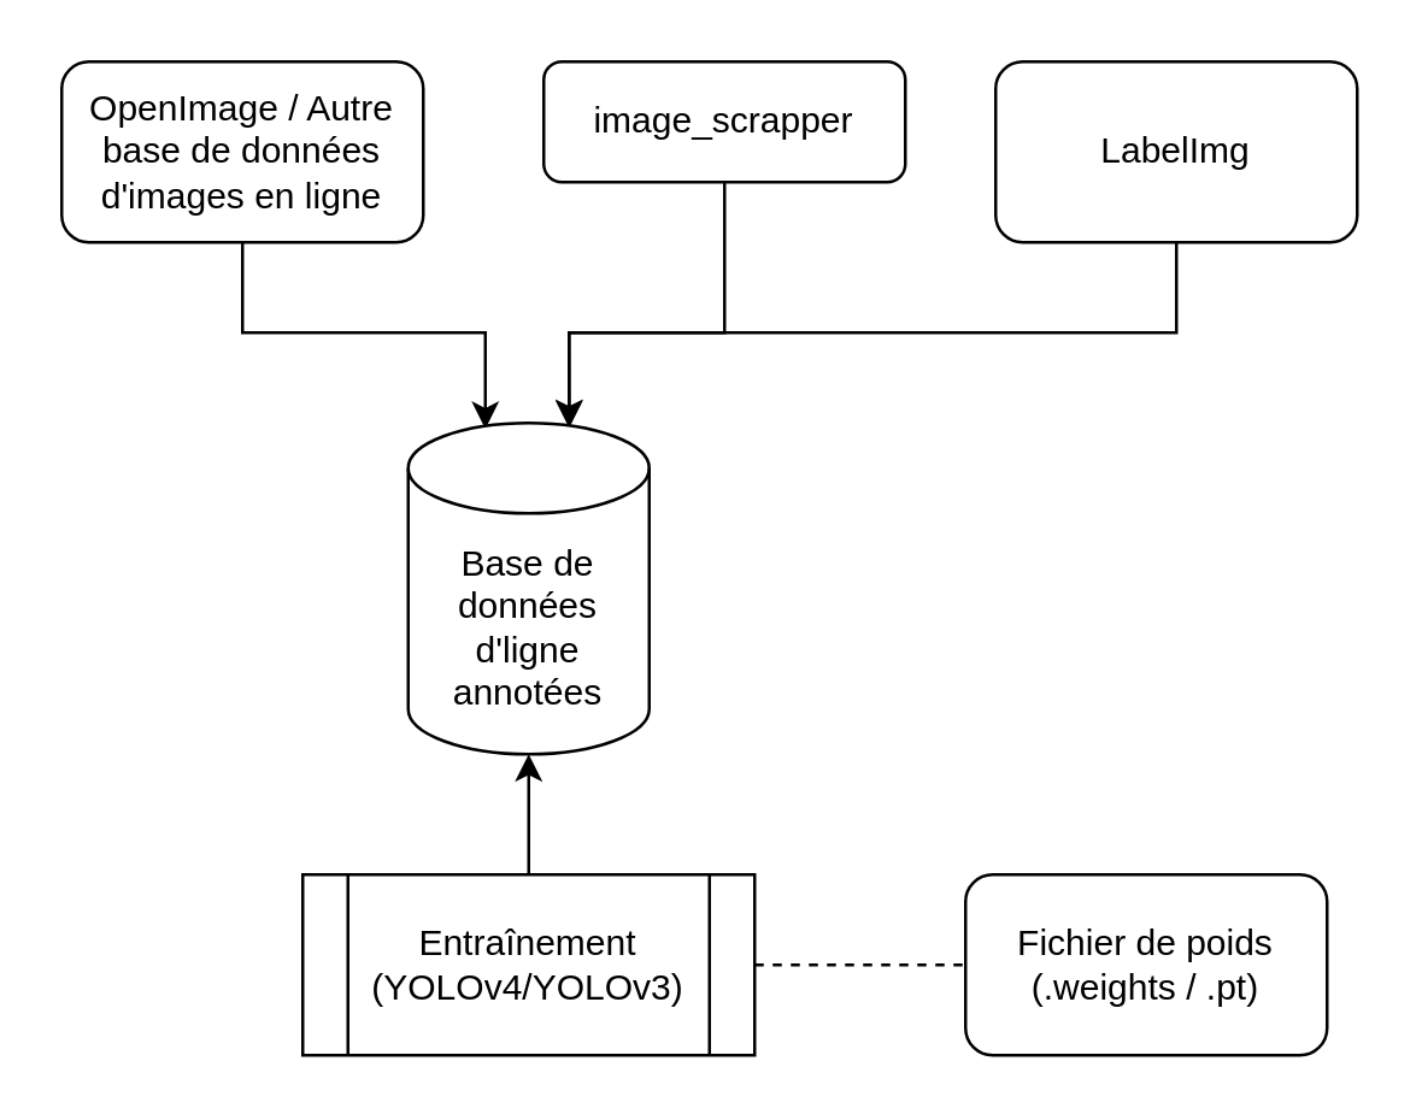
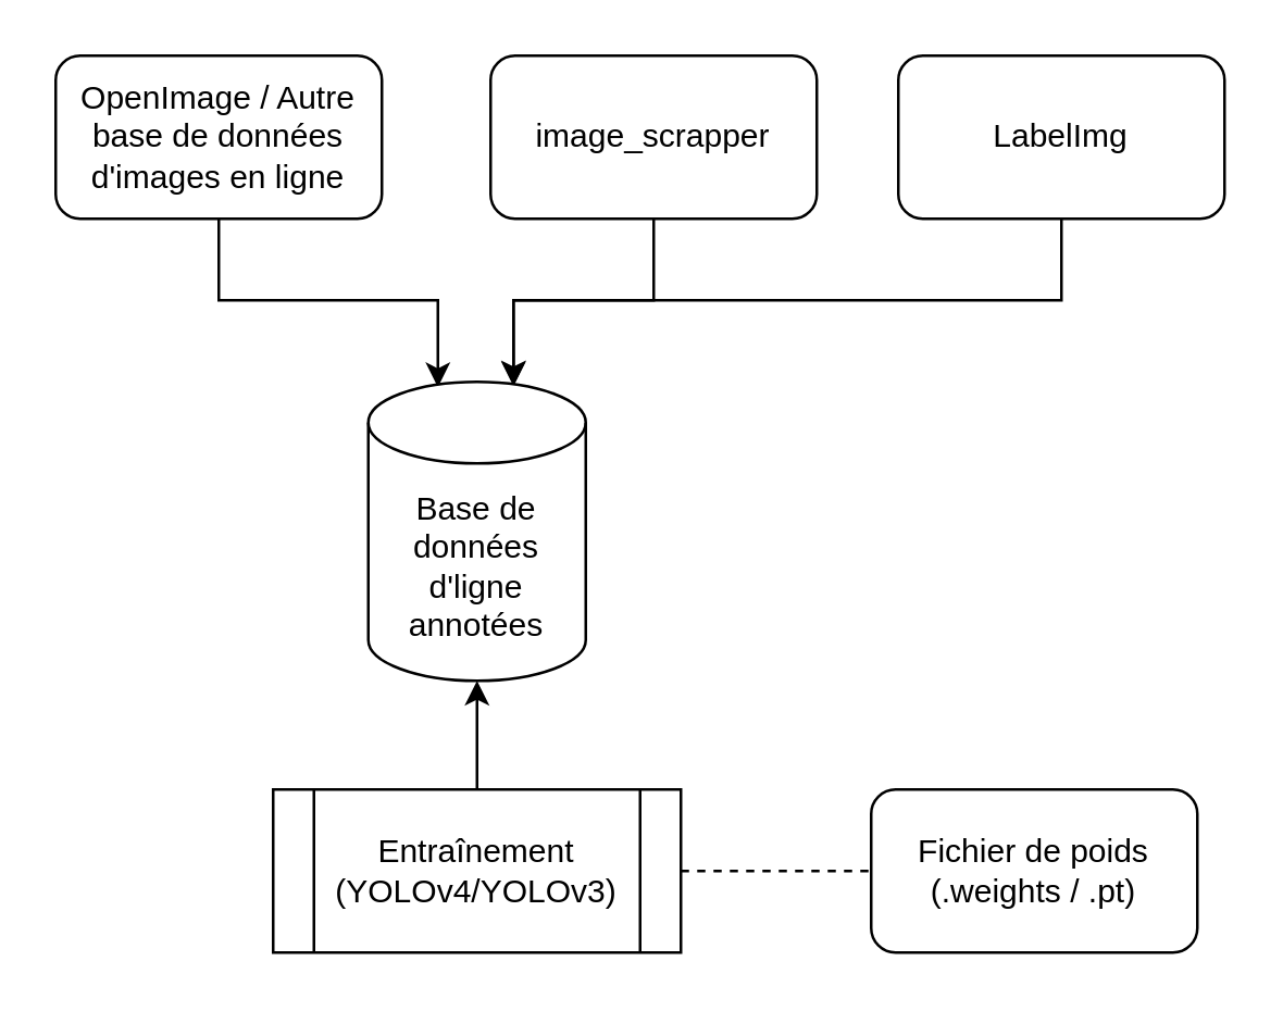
- <mxCell id="5" value="image_scrapper" style="rounded=1;whiteSpace=wrap;html=1;" parent="1" vertex="1"><mxGeometry x="180" y="20" width="120" height="40" as="geometry" /></mxCell>
+ <mxCell id="5" value="image_scrapper" style="rounded=1;whiteSpace=wrap;html=1;" parent="1" vertex="1"><mxGeometry x="180" y="20" width="120" height="60" as="geometry" /></mxCell>
